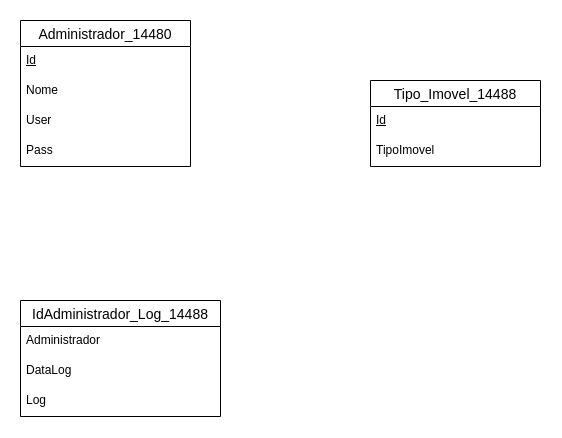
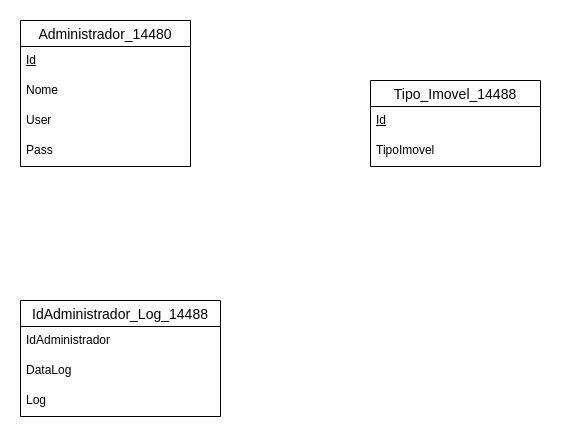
- <mxCell id="8" value="Administrador" style="text;strokeColor=none;fillColor=none;spacingLeft=4;spacingRight=4;overflow=hidden;rotatable=0;points=[[0,0.5],[1,0.5]];portConstraint=eastwest;fontSize=12;whiteSpace=wrap;html=1;" vertex="1" parent="7"><mxGeometry y="26" width="200" height="30" as="geometry" /></mxCell>
+ <mxCell id="8" value="IdAdministrador" style="text;strokeColor=none;fillColor=none;spacingLeft=4;spacingRight=4;overflow=hidden;rotatable=0;points=[[0,0.5],[1,0.5]];portConstraint=eastwest;fontSize=12;whiteSpace=wrap;html=1;" vertex="1" parent="7"><mxGeometry y="26" width="200" height="30" as="geometry" /></mxCell>
